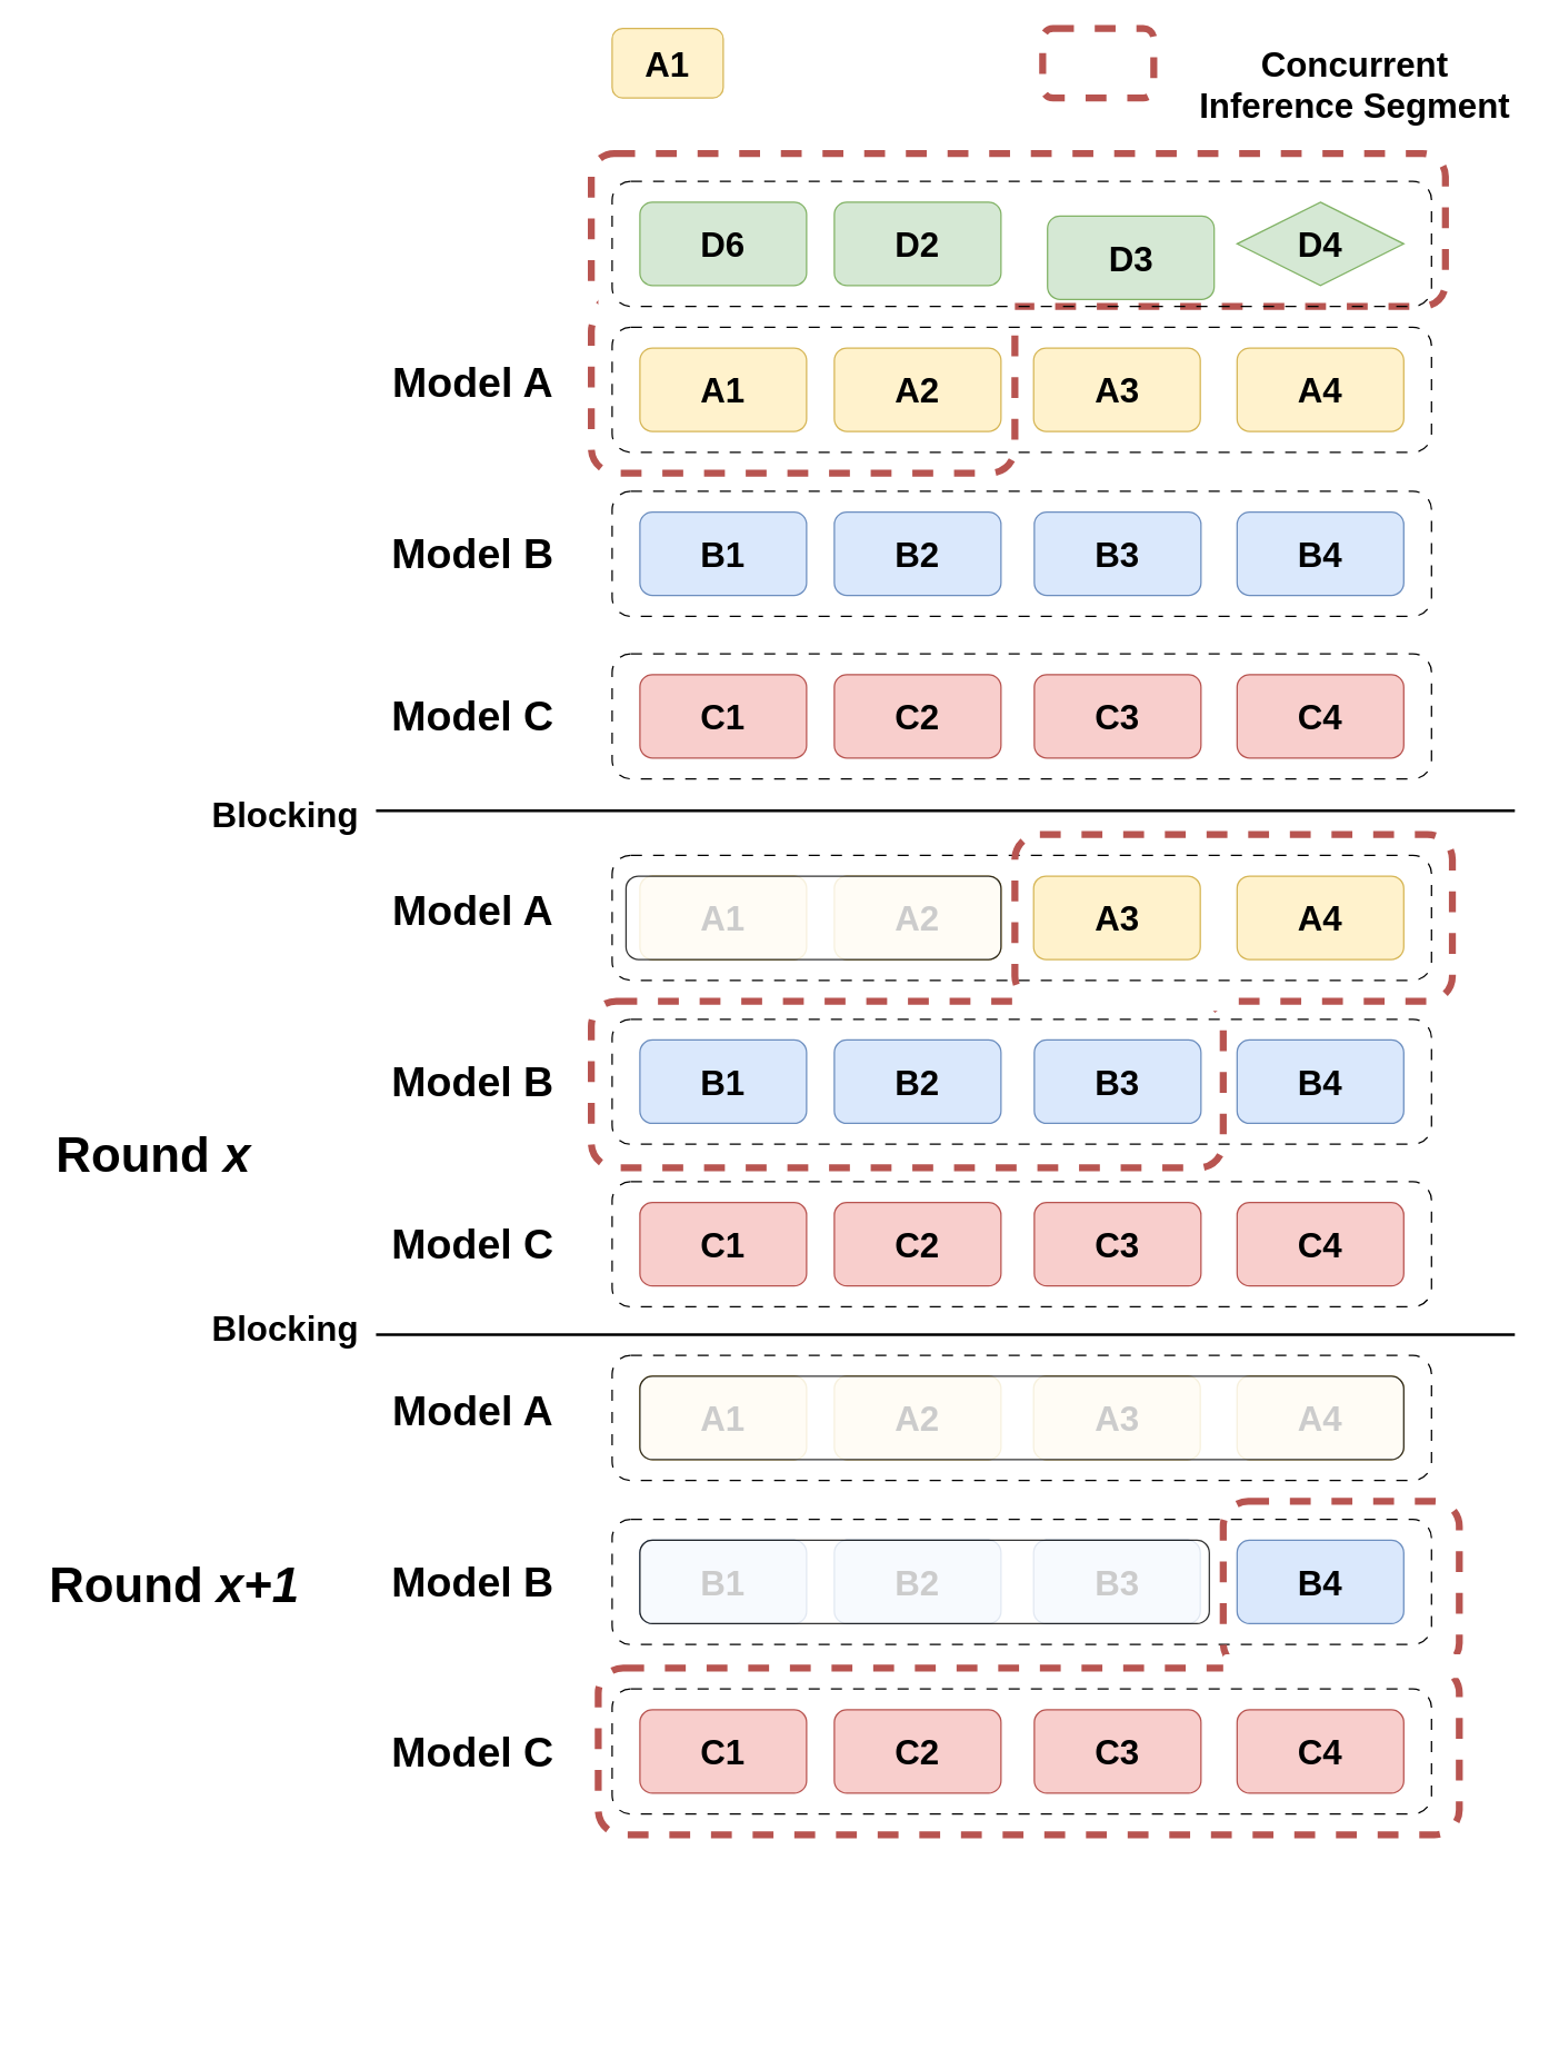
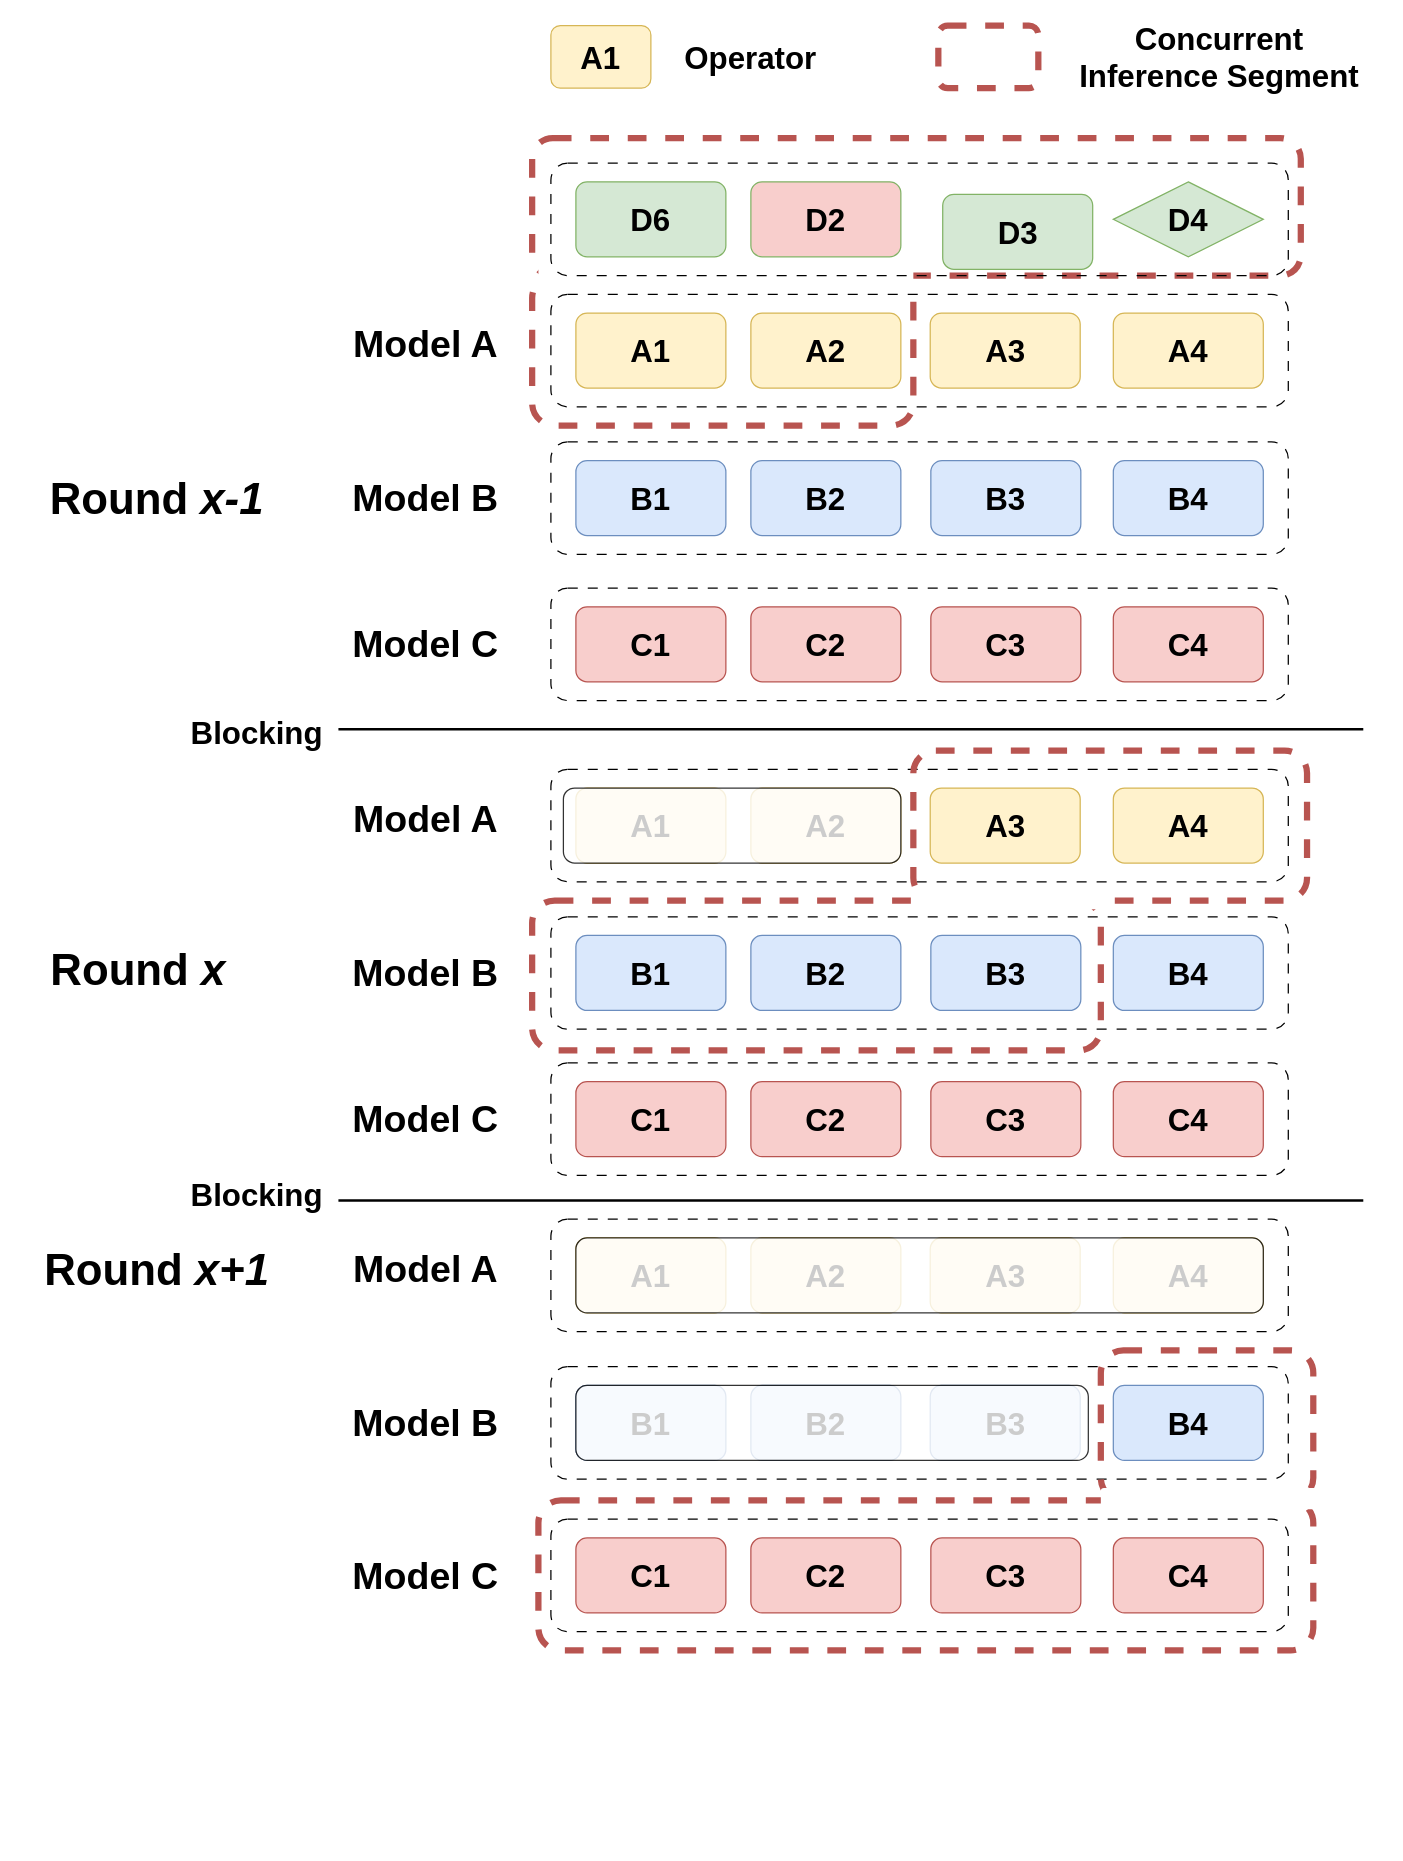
+ <mxCell id="15" value="&lt;b&gt;&lt;font style=&quot;font-size: 25px;&quot;&gt;Operator&lt;/font&gt;&lt;/b&gt;" style="text;strokeColor=none;align=center;fillColor=none;html=1;verticalAlign=middle;whiteSpace=wrap;rounded=0;shadow=0;" parent="1" vertex="1"><mxGeometry x="570" y="30" width="60" height="30" as="geometry" /></mxCell>
- <mxCell id="17" value="&lt;b&gt;&lt;font style=&quot;font-size: 25px;&quot;&gt;Concurrent Inference Segment&lt;/font&gt;&lt;/b&gt;" style="text;strokeColor=none;align=center;fillColor=none;html=1;verticalAlign=middle;whiteSpace=wrap;rounded=0;shadow=0;" parent="1" vertex="1"><mxGeometry x="850" y="45" width="250" height="30" as="geometry" /></mxCell>
+ <mxCell id="17" value="&lt;b&gt;&lt;font style=&quot;font-size: 25px;&quot;&gt;Concurrent Inference Segment&lt;/font&gt;&lt;/b&gt;" style="text;strokeColor=none;align=center;fillColor=none;html=1;verticalAlign=middle;whiteSpace=wrap;rounded=0;shadow=0;" parent="1" vertex="1"><mxGeometry x="850" y="30" width="250" height="30" as="geometry" /></mxCell>
- <mxCell id="83" value="&lt;b style=&quot;border-color: var(--border-color); font-size: 25px;&quot;&gt;D2&lt;/b&gt;" style="rounded=1;whiteSpace=wrap;html=1;fillColor=#d5e8d4;strokeColor=#82b366;shadow=0;" vertex="1" parent="1"><mxGeometry x="600" y="145" width="120" height="60" as="geometry" /></mxCell>
+ <mxCell id="83" value="&lt;b style=&quot;border-color: var(--border-color); font-size: 25px;&quot;&gt;D2&lt;/b&gt;" style="rounded=1;whiteSpace=wrap;html=1;fillColor=#f8cecc;strokeColor=#82b366;shadow=0;" vertex="1" parent="1"><mxGeometry x="600" y="145" width="120" height="60" as="geometry" /></mxCell>
+ <mxCell id="20" value="&lt;b style=&quot;font-size: 35px;&quot;&gt;&lt;font style=&quot;font-size: 35px;&quot;&gt;Round &lt;i&gt;x-1&lt;/i&gt;&lt;/font&gt;&lt;/b&gt;" style="text;strokeColor=none;align=center;fillColor=none;html=1;verticalAlign=middle;whiteSpace=wrap;rounded=0;shadow=0;" parent="1" vertex="1"><mxGeometry x="35" y="383" width="180" height="30" as="geometry" /></mxCell>
- <mxCell id="60" value="&lt;b style=&quot;font-size: 35px;&quot;&gt;&lt;font style=&quot;font-size: 35px;&quot;&gt;Round &lt;i&gt;x&lt;/i&gt;&lt;/font&gt;&lt;/b&gt;" style="text;strokeColor=none;align=center;fillColor=none;html=1;verticalAlign=middle;whiteSpace=wrap;rounded=0;shadow=0;" parent="1" vertex="1"><mxGeometry x="20" y="815" width="180" height="30" as="geometry" /></mxCell>
+ <mxCell id="60" value="&lt;b style=&quot;font-size: 35px;&quot;&gt;&lt;font style=&quot;font-size: 35px;&quot;&gt;Round &lt;i&gt;x&lt;/i&gt;&lt;/font&gt;&lt;/b&gt;" style="text;strokeColor=none;align=center;fillColor=none;html=1;verticalAlign=middle;whiteSpace=wrap;rounded=0;shadow=0;" parent="1" vertex="1"><mxGeometry x="20" y="760" width="180" height="30" as="geometry" /></mxCell>
- <mxCell id="61" value="&lt;b style=&quot;font-size: 35px;&quot;&gt;&lt;font style=&quot;font-size: 35px;&quot;&gt;Round &lt;i&gt;x+1&lt;/i&gt;&lt;/font&gt;&lt;/b&gt;" style="text;strokeColor=none;align=center;fillColor=none;html=1;verticalAlign=middle;whiteSpace=wrap;rounded=0;shadow=0;" parent="1" vertex="1"><mxGeometry x="20" y="1125" width="210" height="30" as="geometry" /></mxCell>
+ <mxCell id="61" value="&lt;b style=&quot;font-size: 35px;&quot;&gt;&lt;font style=&quot;font-size: 35px;&quot;&gt;Round &lt;i&gt;x+1&lt;/i&gt;&lt;/font&gt;&lt;/b&gt;" style="text;strokeColor=none;align=center;fillColor=none;html=1;verticalAlign=middle;whiteSpace=wrap;rounded=0;shadow=0;" parent="1" vertex="1"><mxGeometry x="20" y="1000" width="210" height="30" as="geometry" /></mxCell>
